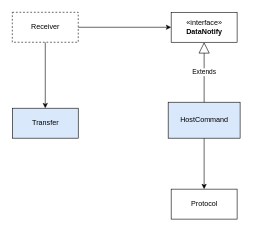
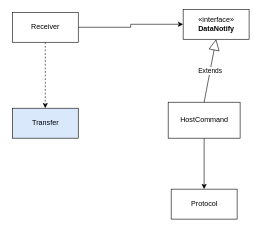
- <mxCell id="9" value="Receiver" style="html=1;dashed=1;" parent="1" vertex="1"><mxGeometry x="20" y="20" width="110" height="50" as="geometry" /></mxCell>
+ <mxCell id="9" value="Receiver" style="html=1;" parent="1" vertex="1"><mxGeometry x="20" y="20" width="110" height="50" as="geometry" /></mxCell>
- <mxCell id="4" value="«interface»&lt;br&gt;&lt;b&gt;DataNotify&lt;/b&gt;" style="html=1;" parent="1" vertex="1"><mxGeometry x="285" y="20" width="110" height="50" as="geometry" /></mxCell>
+ <mxCell id="4" value="«interface»&lt;br&gt;&lt;b&gt;DataNotify&lt;/b&gt;" style="html=1;" parent="1" vertex="1"><mxGeometry x="305" y="15" width="110" height="50" as="geometry" /></mxCell>
- <mxCell id="7" style="edgeStyle=orthogonalEdgeStyle;rounded=0;orthogonalLoop=1;jettySize=auto;html=1;" parent="1" source="9" target="10" edge="1"><mxGeometry relative="1" as="geometry" /></mxCell>
+ <mxCell id="7" style="edgeStyle=orthogonalEdgeStyle;rounded=0;orthogonalLoop=1;jettySize=auto;html=1;dashed=1;" parent="1" source="9" target="10" edge="1"><mxGeometry relative="1" as="geometry" /></mxCell>
- <mxCell id="3" value="HostCommand" style="html=1;fillColor=#dae8fc;" parent="1" vertex="1"><mxGeometry x="280" y="170" width="120" height="60" as="geometry" /></mxCell>
+ <mxCell id="3" value="HostCommand" style="html=1;" parent="1" vertex="1"><mxGeometry x="280" y="170" width="120" height="60" as="geometry" /></mxCell>
